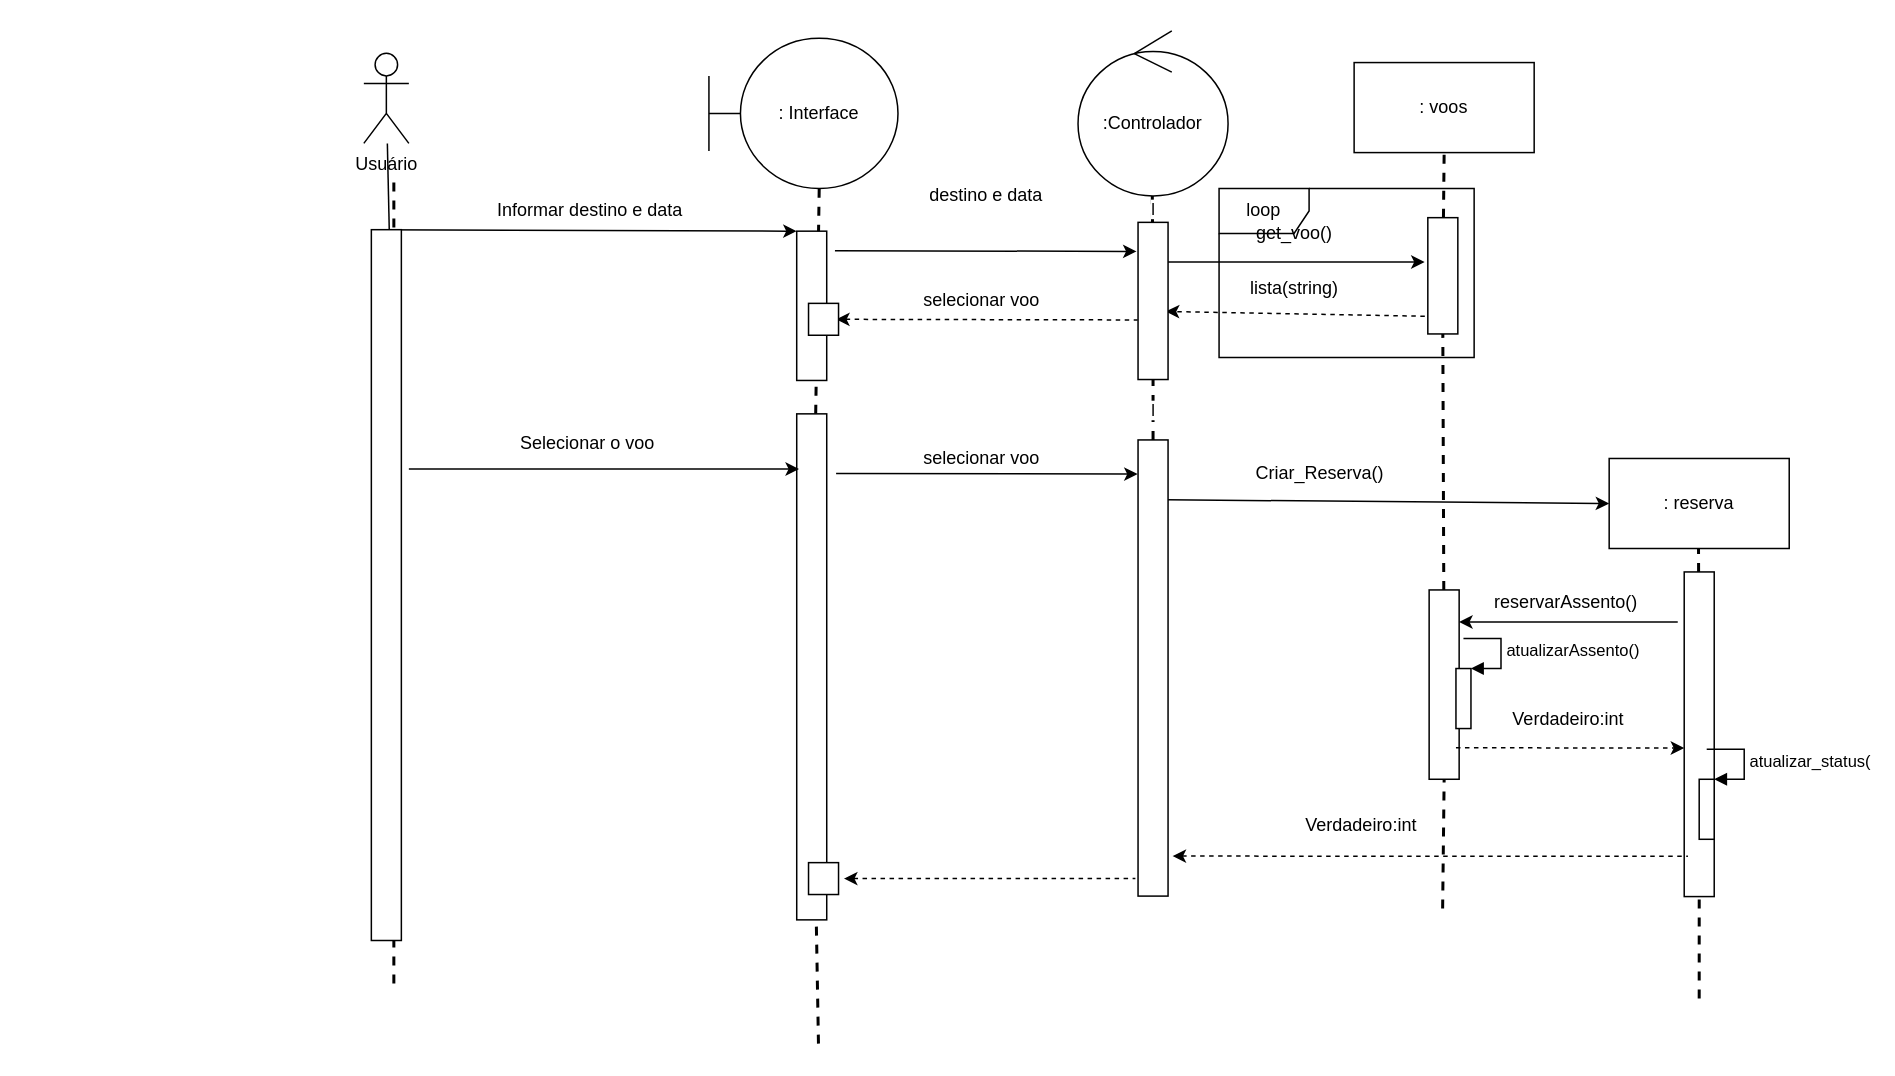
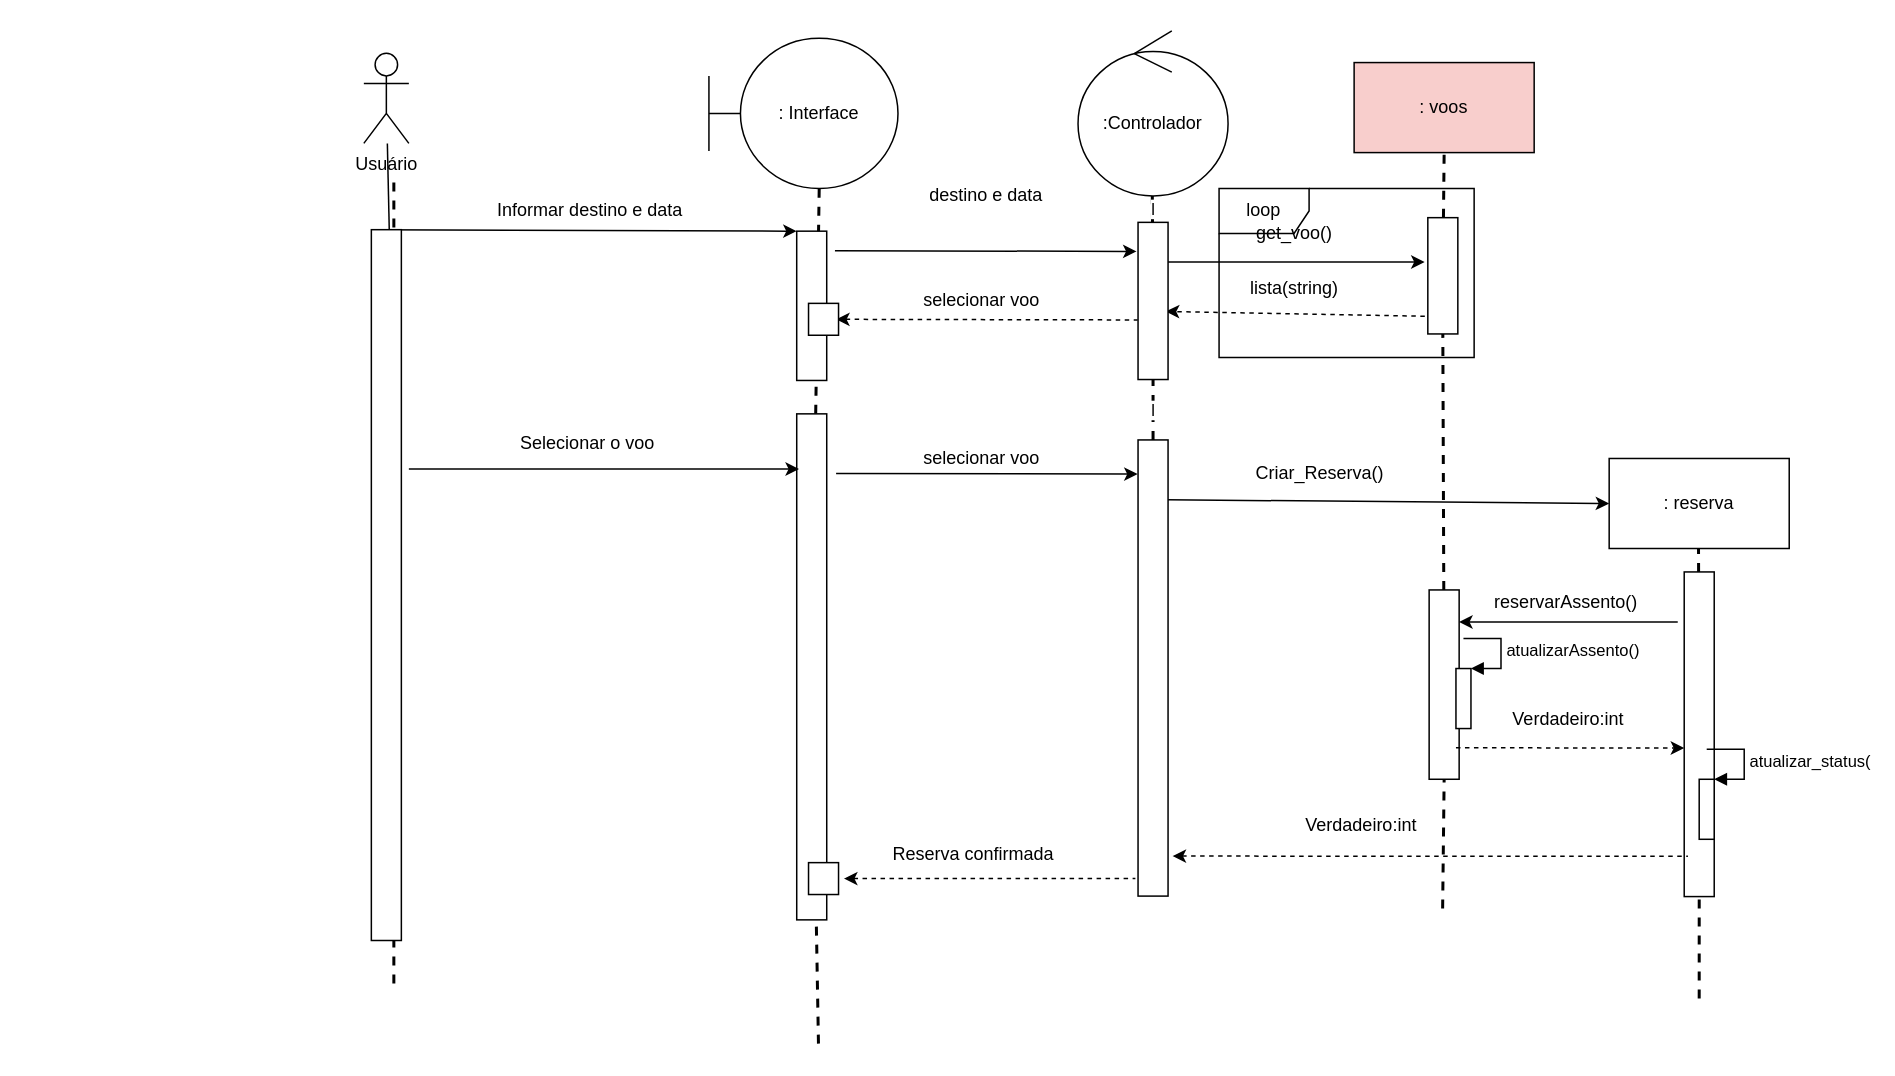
- <mxCell id="21" value=": voos" style="rounded=0;whiteSpace=wrap;html=1;" parent="1" vertex="1"><mxGeometry x="902.01" y="41.13" width="120" height="60" as="geometry" /></mxCell>
+ <mxCell id="21" value=": voos" style="rounded=0;whiteSpace=wrap;html=1;fillColor=#f8cecc;" parent="1" vertex="1"><mxGeometry x="902.01" y="41.13" width="120" height="60" as="geometry" /></mxCell>
+ <mxCell id="35" value="Reserva confirmada" style="text;html=1;strokeColor=none;fillColor=none;align=center;verticalAlign=middle;whiteSpace=wrap;rounded=0;" vertex="1" parent="1"><mxGeometry x="586.64" y="558.81" width="122.5" height="20" as="geometry" /></mxCell>
